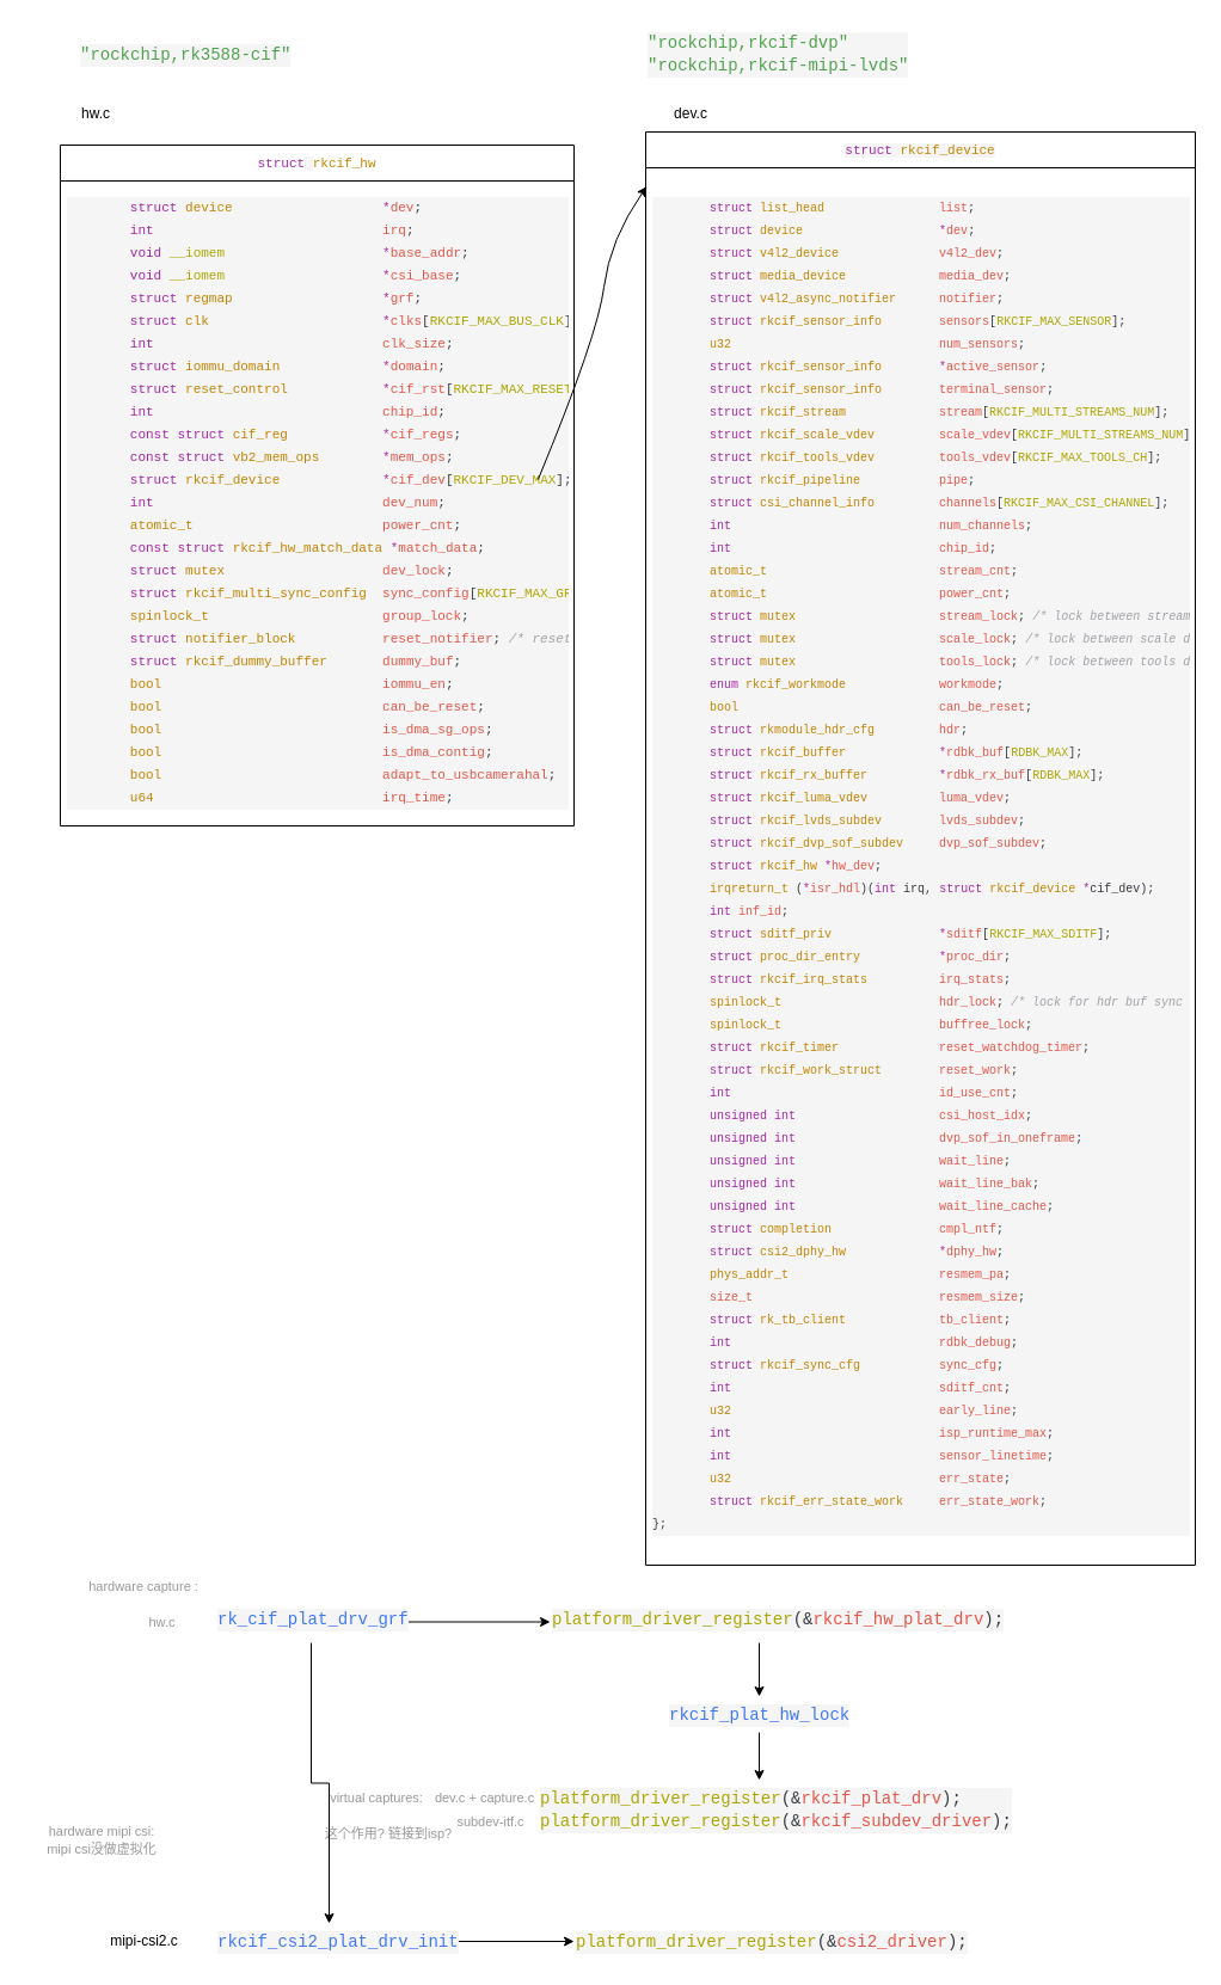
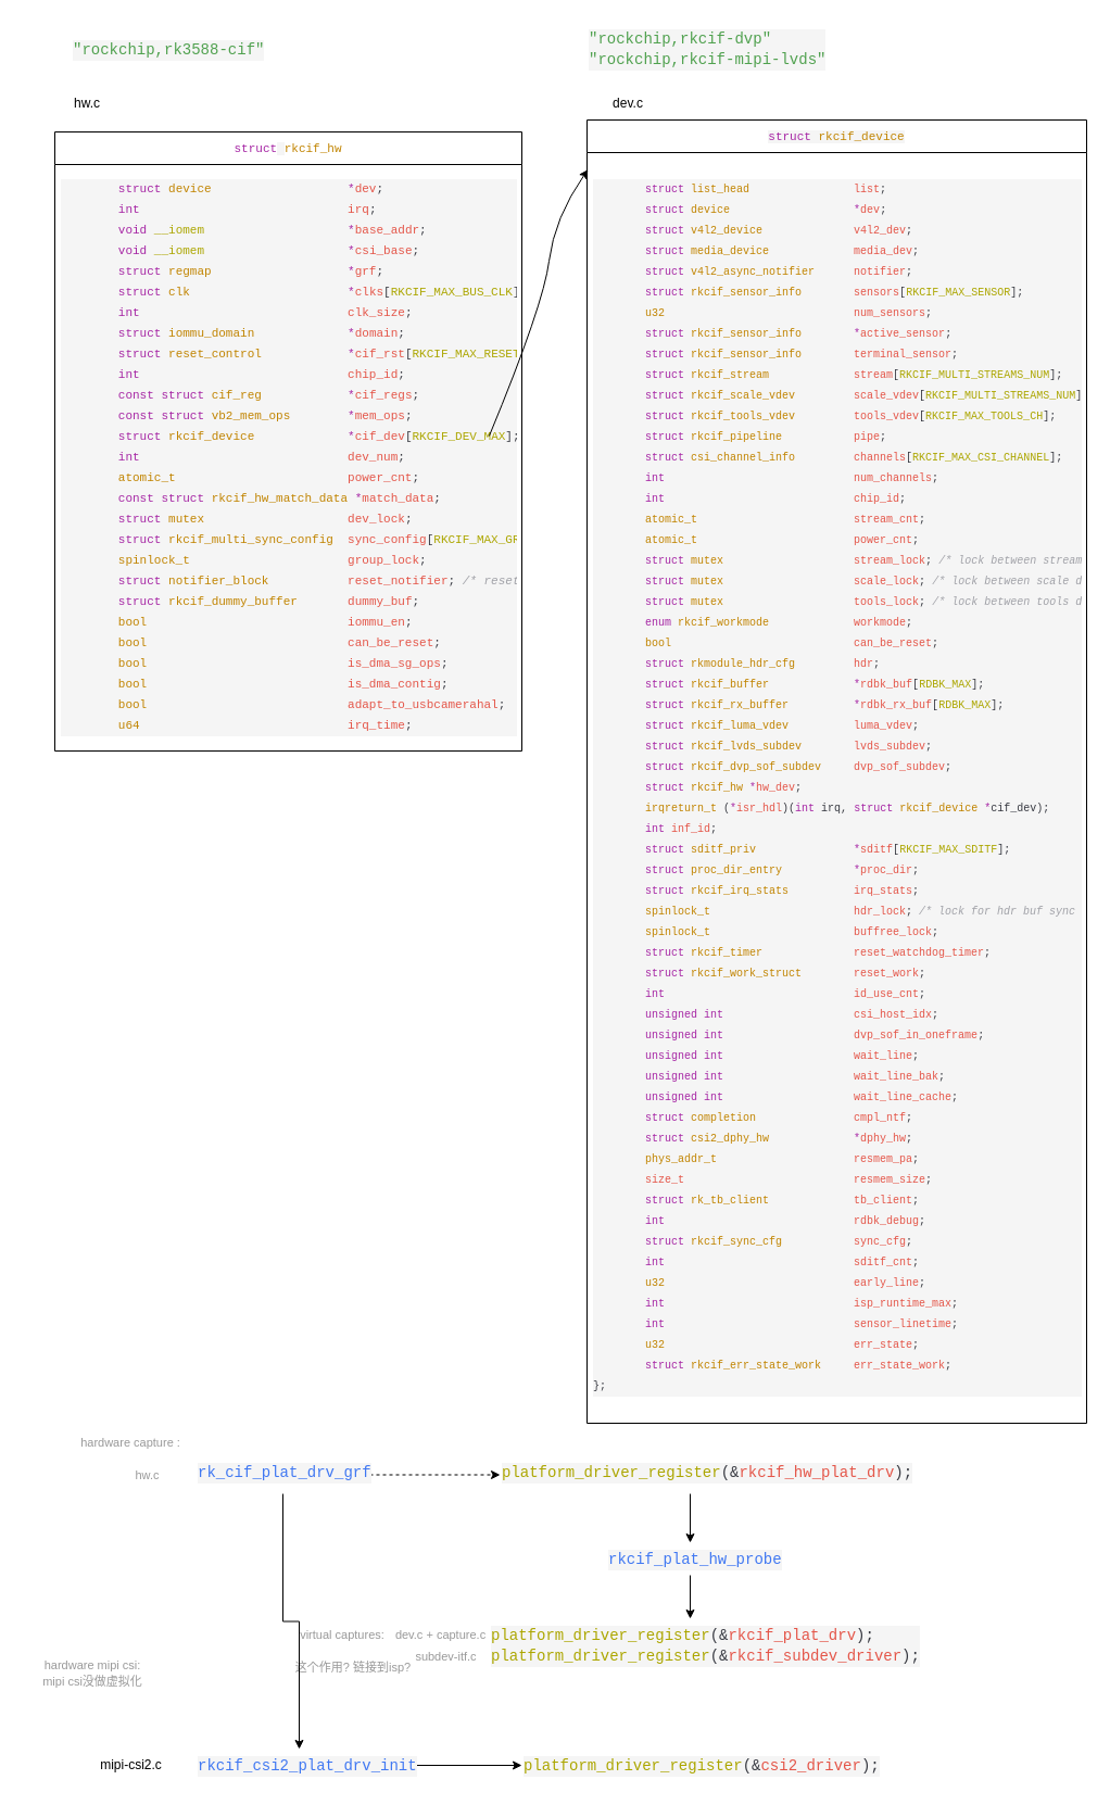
- <mxCell id="11" style="edgeStyle=orthogonalEdgeStyle;rounded=0;orthogonalLoop=1;jettySize=auto;html=1;exitX=1;exitY=0.5;exitDx=0;exitDy=0;entryX=0;entryY=0.5;entryDx=0;entryDy=0;" parent="1" source="12" target="14" edge="1"><mxGeometry relative="1" as="geometry" /></mxCell>
+ <mxCell id="11" style="edgeStyle=orthogonalEdgeStyle;rounded=0;orthogonalLoop=1;jettySize=auto;html=1;exitX=1;exitY=0.5;exitDx=0;exitDy=0;entryX=0;entryY=0.5;entryDx=0;entryDy=0;dashed=1;" parent="1" source="12" target="14" edge="1"><mxGeometry relative="1" as="geometry" /></mxCell>
- <mxCell id="17" value="&lt;div style=&quot;color: #383a42;background-color: #f5f5f5;font-family: Consolas, 'Courier New', monospace;font-weight: normal;font-size: 14px;line-height: 19px;white-space: pre;&quot;&gt;&lt;div&gt;&lt;span style=&quot;color: #4078f2;&quot;&gt;rkcif_plat_hw_lock&lt;/span&gt;&lt;/div&gt;&lt;/div&gt;" style="text;whiteSpace=wrap;html=1;" parent="1" vertex="1"><mxGeometry x="557.5" y="1420" width="155" height="30" as="geometry" /></mxCell>
+ <mxCell id="17" value="&lt;div style=&quot;color: #383a42;background-color: #f5f5f5;font-family: Consolas, 'Courier New', monospace;font-weight: normal;font-size: 14px;line-height: 19px;white-space: pre;&quot;&gt;&lt;div&gt;&lt;span style=&quot;color: #4078f2;&quot;&gt;rkcif_plat_hw_probe&lt;/span&gt;&lt;/div&gt;&lt;/div&gt;" style="text;whiteSpace=wrap;html=1;" parent="1" vertex="1"><mxGeometry x="557.5" y="1420" width="155" height="30" as="geometry" /></mxCell>
